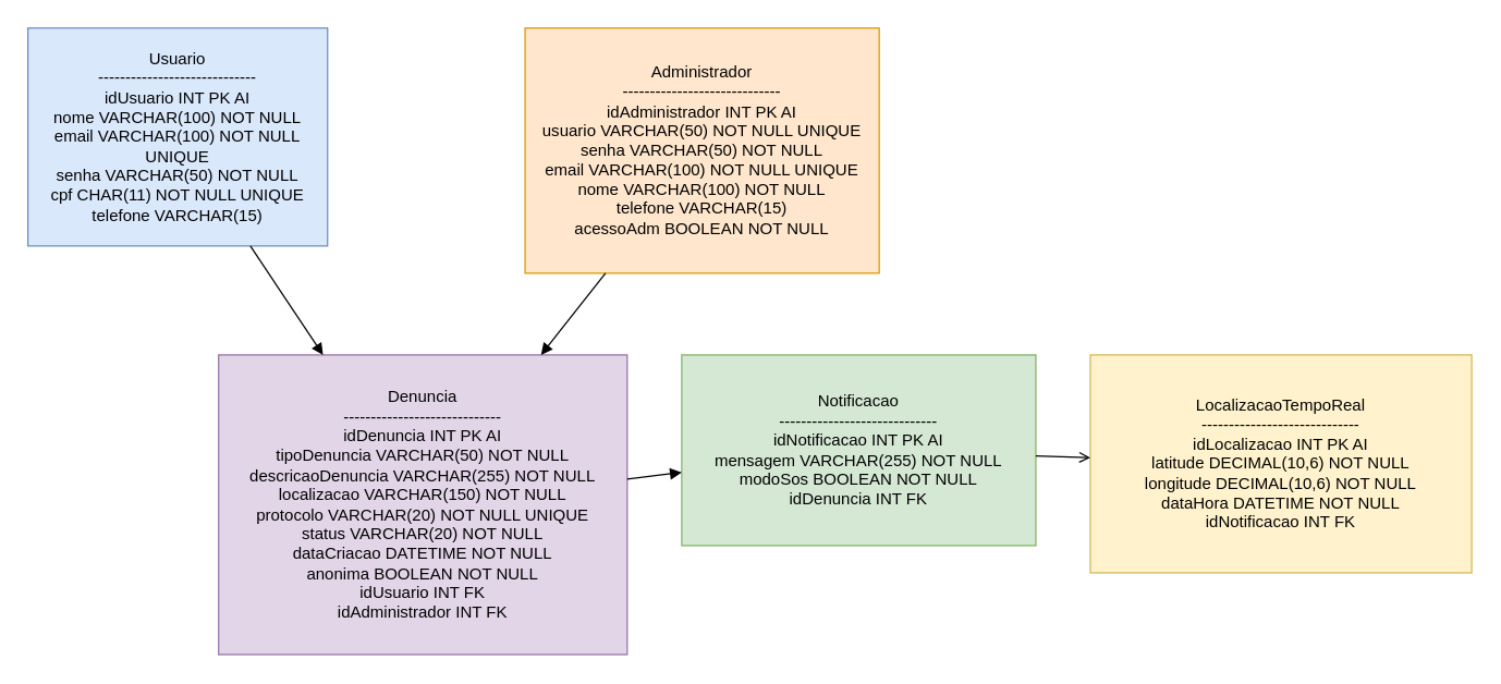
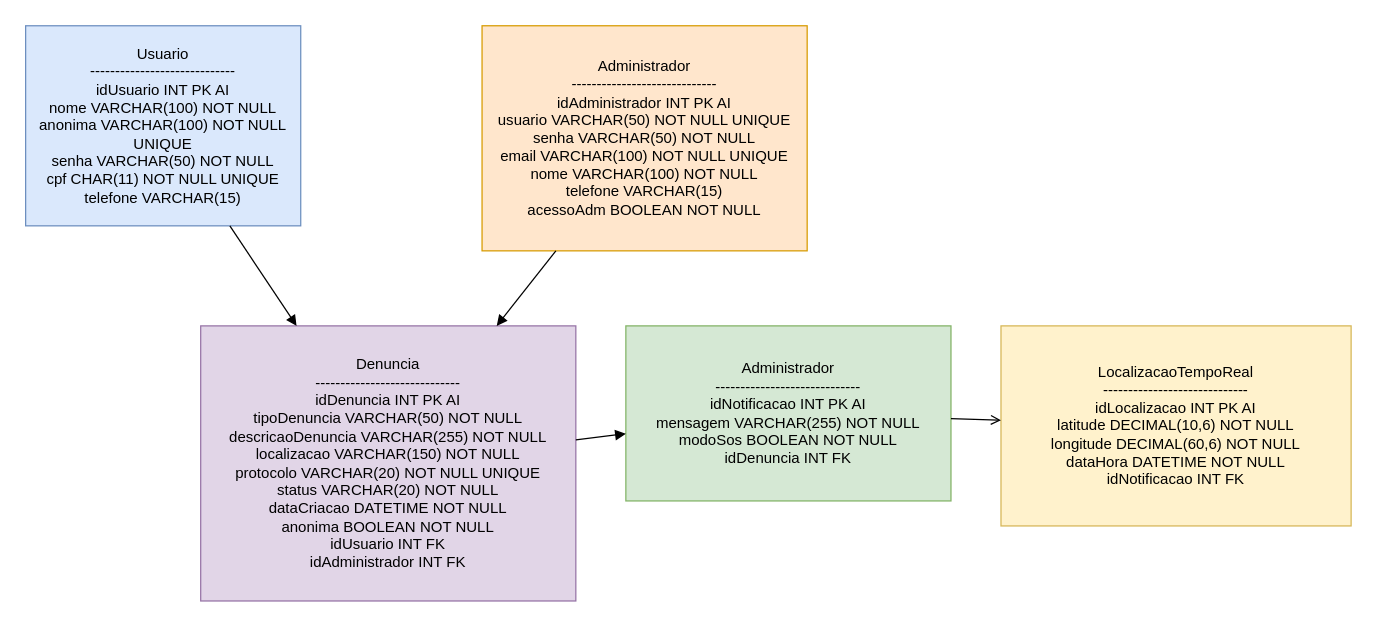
- <mxCell id="2" value="Usuario&#10;-----------------------------&#10;idUsuario INT PK AI&#10;nome VARCHAR(100) NOT NULL&#10;email VARCHAR(100) NOT NULL UNIQUE&#10;senha VARCHAR(50) NOT NULL&#10;cpf CHAR(11) NOT NULL UNIQUE&#10;telefone VARCHAR(15)" style="shape=rectangle;rounded=0;whiteSpace=wrap;html=1;fillColor=#dae8fc;strokeColor=#6c8ebf;" vertex="1" parent="1"><mxGeometry x="20" y="20" width="220" height="160" as="geometry" /></mxCell>
+ <mxCell id="2" value="Usuario&#10;-----------------------------&#10;idUsuario INT PK AI&#10;nome VARCHAR(100) NOT NULL&#10;anonima VARCHAR(100) NOT NULL UNIQUE&#10;senha VARCHAR(50) NOT NULL&#10;cpf CHAR(11) NOT NULL UNIQUE&#10;telefone VARCHAR(15)" style="shape=rectangle;rounded=0;whiteSpace=wrap;html=1;fillColor=#dae8fc;strokeColor=#6c8ebf;" vertex="1" parent="1"><mxGeometry x="20" y="20" width="220" height="160" as="geometry" /></mxCell>
- <mxCell id="5" value="Notificacao&#10;-----------------------------&#10;idNotificacao INT PK AI&#10;mensagem VARCHAR(255) NOT NULL&#10;modoSos BOOLEAN NOT NULL&#10;idDenuncia INT FK" style="shape=rectangle;rounded=0;whiteSpace=wrap;html=1;fillColor=#d5e8d4;strokeColor=#82b366;" vertex="1" parent="1"><mxGeometry x="500" y="260" width="260" height="140" as="geometry" /></mxCell>
+ <mxCell id="5" value="Administrador&#10;-----------------------------&#10;idNotificacao INT PK AI&#10;mensagem VARCHAR(255) NOT NULL&#10;modoSos BOOLEAN NOT NULL&#10;idDenuncia INT FK" style="shape=rectangle;rounded=0;whiteSpace=wrap;html=1;fillColor=#d5e8d4;strokeColor=#82b366;" vertex="1" parent="1"><mxGeometry x="500" y="260" width="260" height="140" as="geometry" /></mxCell>
- <mxCell id="6" value="LocalizacaoTempoReal&#10;-----------------------------&#10;idLocalizacao INT PK AI&#10;latitude DECIMAL(10,6) NOT NULL&#10;longitude DECIMAL(10,6) NOT NULL&#10;dataHora DATETIME NOT NULL&#10;idNotificacao INT FK" style="shape=rectangle;rounded=0;whiteSpace=wrap;html=1;fillColor=#fff2cc;strokeColor=#d6b656;" vertex="1" parent="1"><mxGeometry x="800" y="260" width="280" height="160" as="geometry" /></mxCell>
+ <mxCell id="6" value="LocalizacaoTempoReal&#10;-----------------------------&#10;idLocalizacao INT PK AI&#10;latitude DECIMAL(10,6) NOT NULL&#10;longitude DECIMAL(60,6) NOT NULL&#10;dataHora DATETIME NOT NULL&#10;idNotificacao INT FK" style="shape=rectangle;rounded=0;whiteSpace=wrap;html=1;fillColor=#fff2cc;strokeColor=#d6b656;" vertex="1" parent="1"><mxGeometry x="800" y="260" width="280" height="160" as="geometry" /></mxCell>
